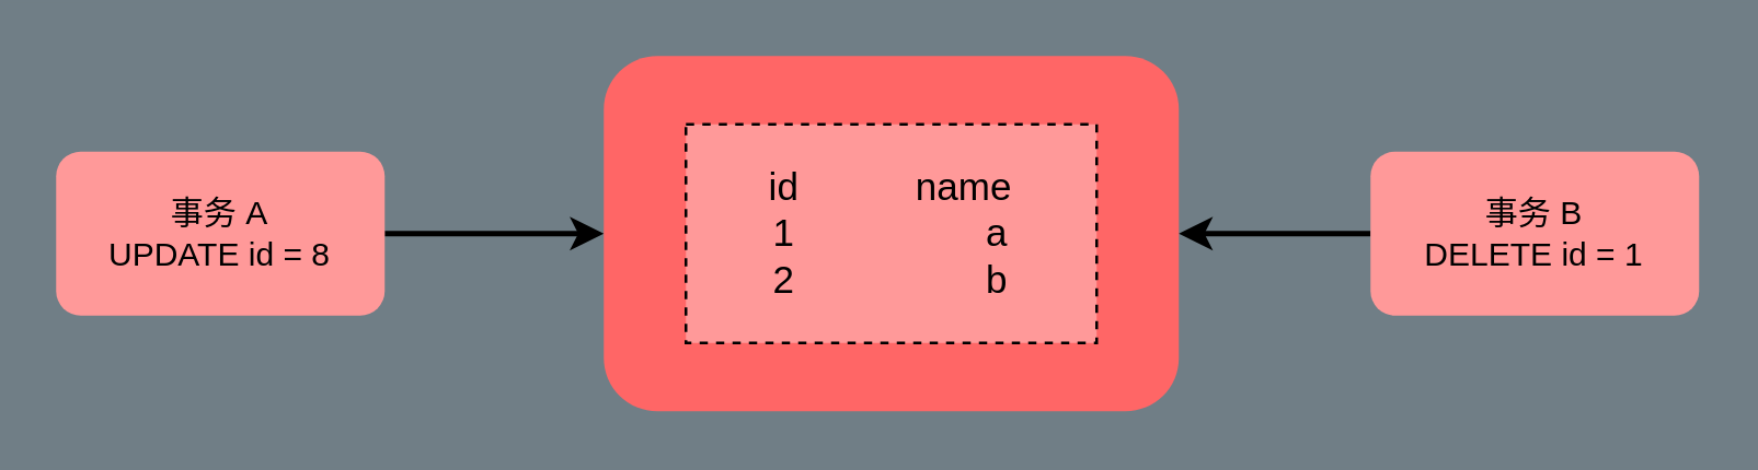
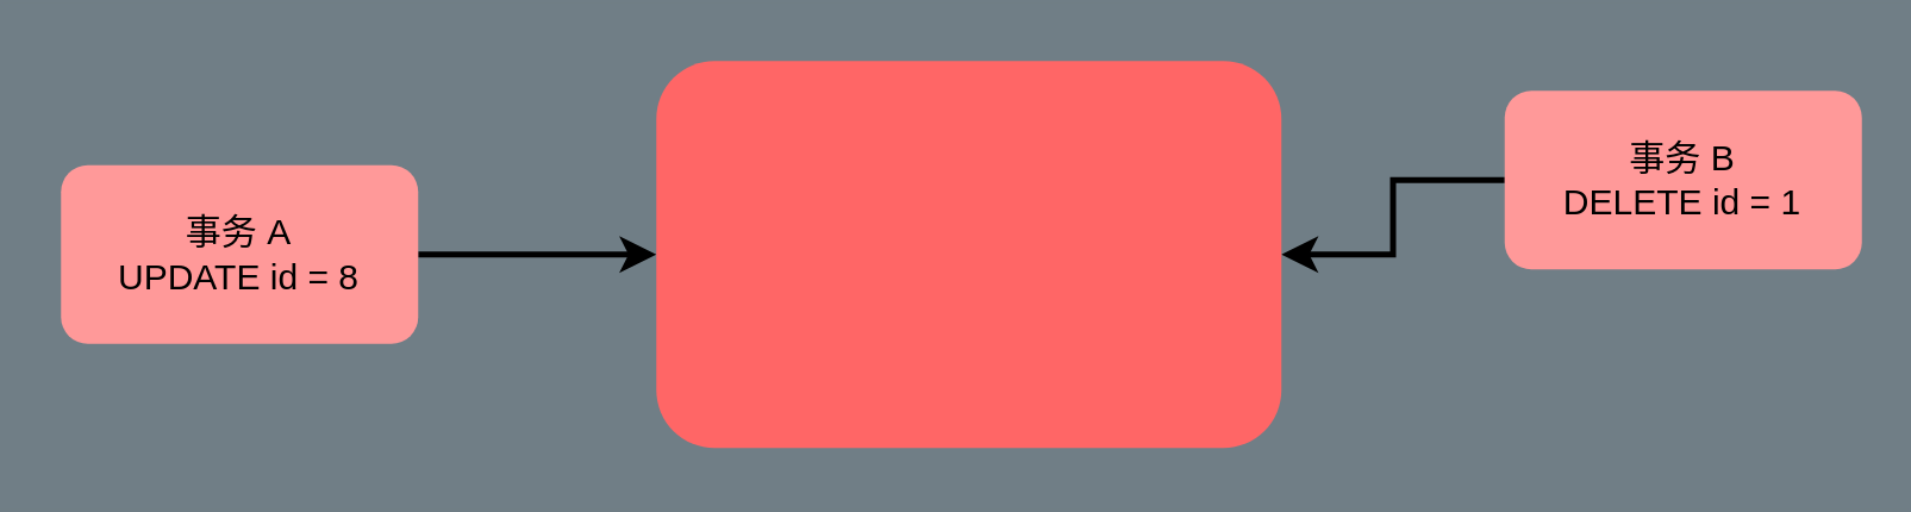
- <mxCell id="7" value="&lt;font style=&quot;font-size: 14px&quot;&gt;id&amp;nbsp; &amp;nbsp; &amp;nbsp; &amp;nbsp; &amp;nbsp; &amp;nbsp;name&lt;br&gt;1&amp;nbsp; &amp;nbsp; &amp;nbsp; &amp;nbsp; &amp;nbsp; &amp;nbsp; &amp;nbsp; &amp;nbsp; &amp;nbsp; a&lt;br&gt;2&amp;nbsp; &amp;nbsp; &amp;nbsp; &amp;nbsp; &amp;nbsp; &amp;nbsp; &amp;nbsp; &amp;nbsp; &amp;nbsp; b&lt;/font&gt;" style="rounded=0;whiteSpace=wrap;html=1;fillColor=#FF9999;dashed=1;" vertex="1" parent="1"><mxGeometry x="250" y="45" width="150" height="80" as="geometry" /></mxCell>
- <mxCell id="5" value="事务 B&lt;br&gt;DELETE id = 1" style="rounded=1;whiteSpace=wrap;html=1;fillColor=#FF9999;strokeColor=none;" vertex="1" parent="1"><mxGeometry x="500" y="55" width="120" height="60" as="geometry" /></mxCell>
+ <mxCell id="5" value="事务 B&lt;br&gt;DELETE id = 1" style="rounded=1;whiteSpace=wrap;html=1;fillColor=#FF9999;strokeColor=none;" vertex="1" parent="1"><mxGeometry x="505" y="30" width="120" height="60" as="geometry" /></mxCell>
